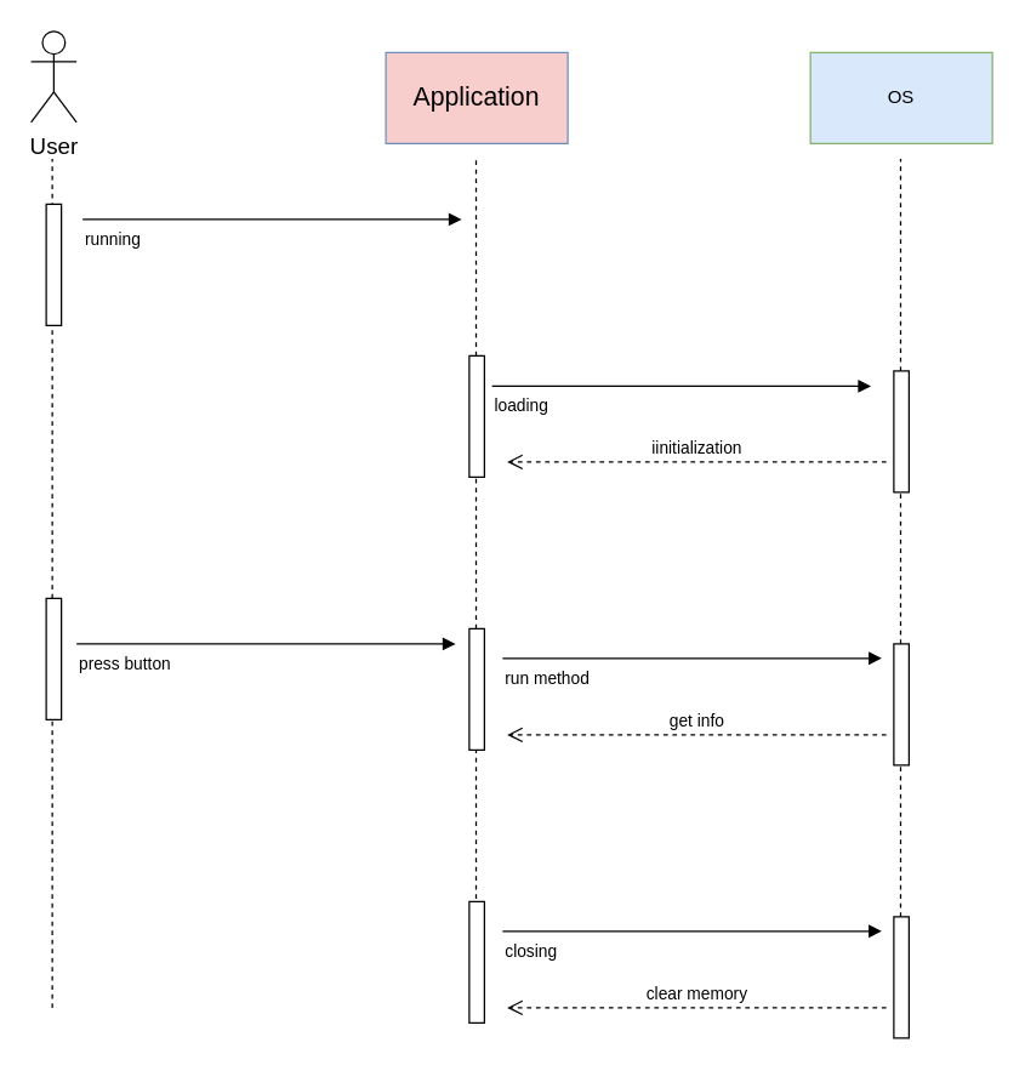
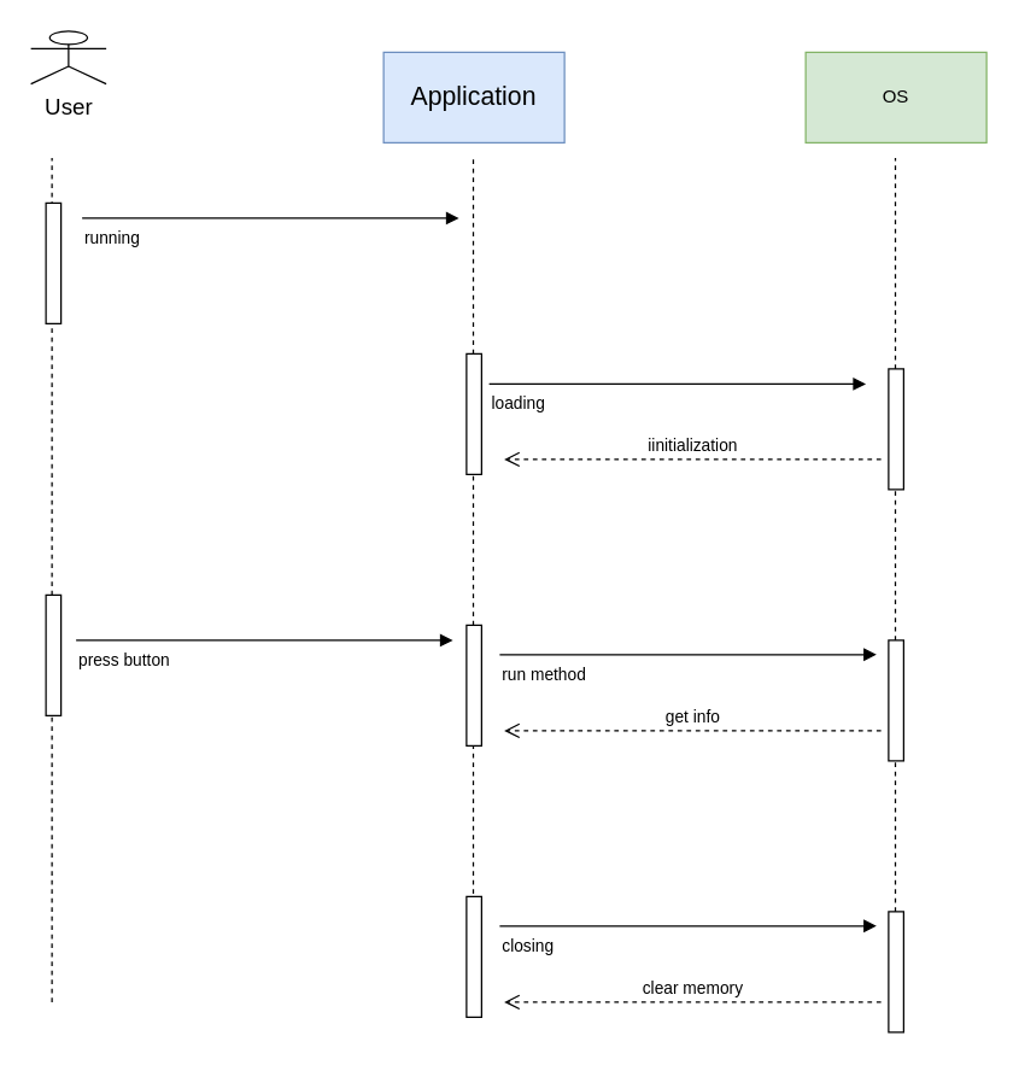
- <mxCell id="2" value="&lt;font style=&quot;font-size: 15px;&quot;&gt;User&lt;/font&gt;" style="shape=umlActor;verticalLabelPosition=bottom;verticalAlign=top;html=1;outlineConnect=0;" vertex="1" parent="1"><mxGeometry x="20" y="20" width="30" height="60" as="geometry" /></mxCell>
+ <mxCell id="2" value="&lt;font style=&quot;font-size: 15px;&quot;&gt;User&lt;/font&gt;" style="shape=umlActor;verticalLabelPosition=bottom;verticalAlign=top;html=1;outlineConnect=0;" vertex="1" parent="1"><mxGeometry x="20" y="20" width="50" height="35" as="geometry" /></mxCell>
- <mxCell id="4" value="&lt;font style=&quot;font-size: 17px;&quot;&gt;Application&lt;/font&gt;" style="rounded=0;whiteSpace=wrap;html=1;fillColor=#f8cecc;strokeColor=#6c8ebf;" vertex="1" parent="1"><mxGeometry x="254" y="34" width="120" height="60" as="geometry" /></mxCell>
+ <mxCell id="4" value="&lt;font style=&quot;font-size: 17px;&quot;&gt;Application&lt;/font&gt;" style="rounded=0;whiteSpace=wrap;html=1;fillColor=#dae8fc;strokeColor=#6c8ebf;" vertex="1" parent="1"><mxGeometry x="254" y="34" width="120" height="60" as="geometry" /></mxCell>
- <mxCell id="8" value="OS" style="rounded=0;whiteSpace=wrap;html=1;fillColor=#dae8fc;strokeColor=#82b366;" vertex="1" parent="1"><mxGeometry x="534" y="34" width="120" height="60" as="geometry" /></mxCell>
+ <mxCell id="8" value="OS" style="rounded=0;whiteSpace=wrap;html=1;fillColor=#d5e8d4;strokeColor=#82b366;" vertex="1" parent="1"><mxGeometry x="534" y="34" width="120" height="60" as="geometry" /></mxCell>
